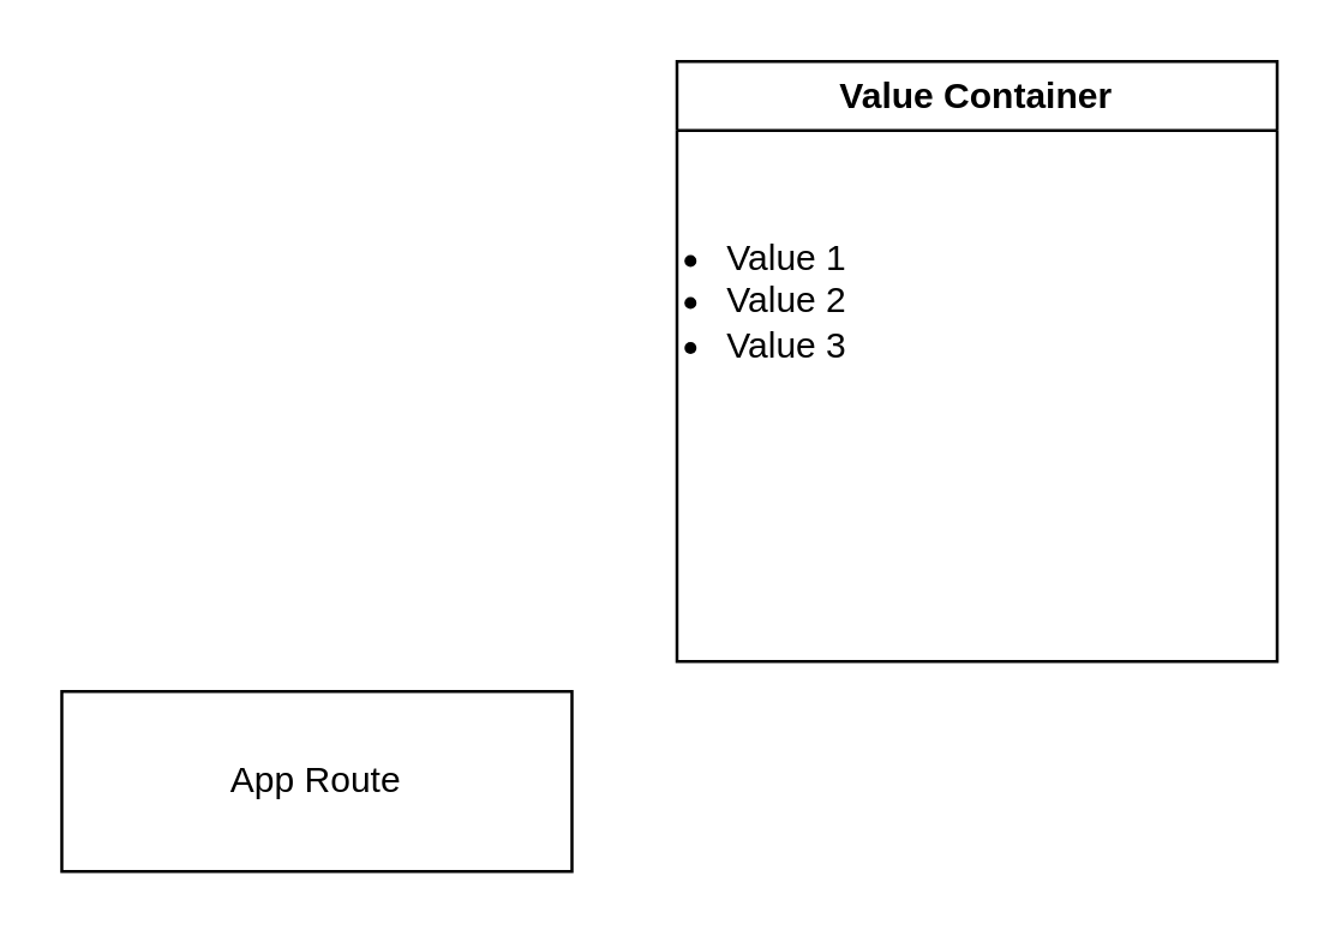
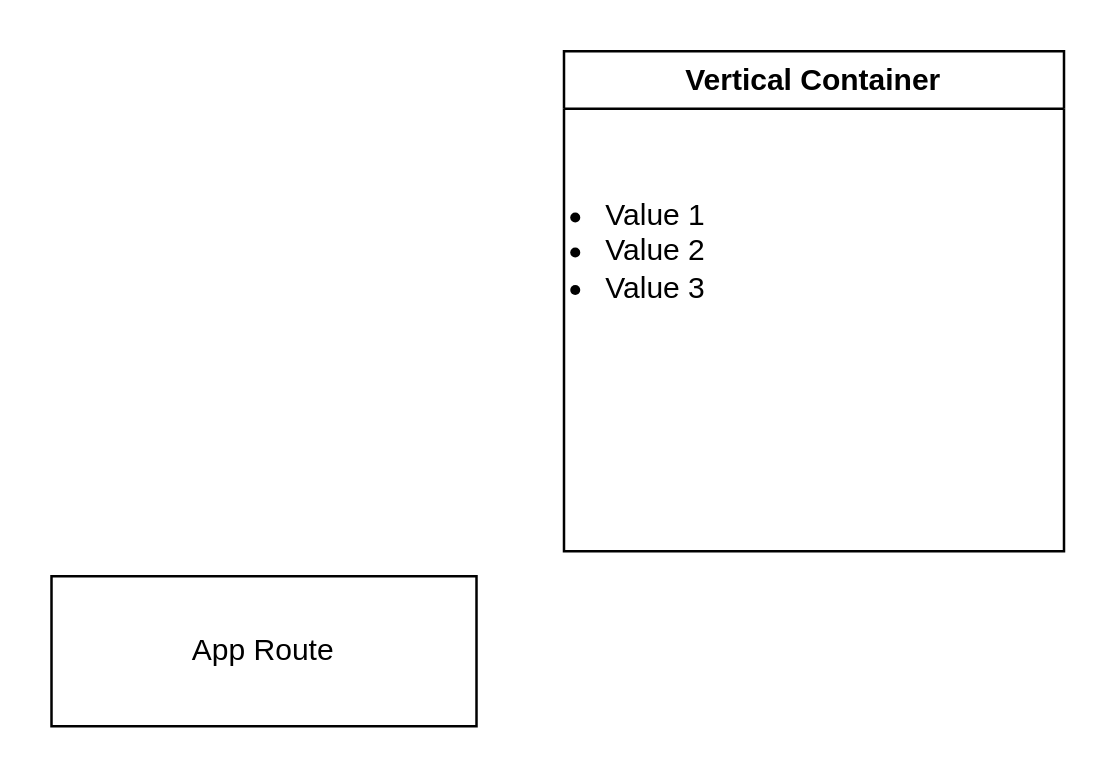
- <mxCell id="3" value="Value Container" style="swimlane;whiteSpace=wrap;html=1;" vertex="1" parent="1"><mxGeometry x="225" y="20" width="200" height="200" as="geometry" /></mxCell>
+ <mxCell id="3" value="Vertical Container" style="swimlane;whiteSpace=wrap;html=1;" vertex="1" parent="1"><mxGeometry x="225" y="20" width="200" height="200" as="geometry" /></mxCell>
